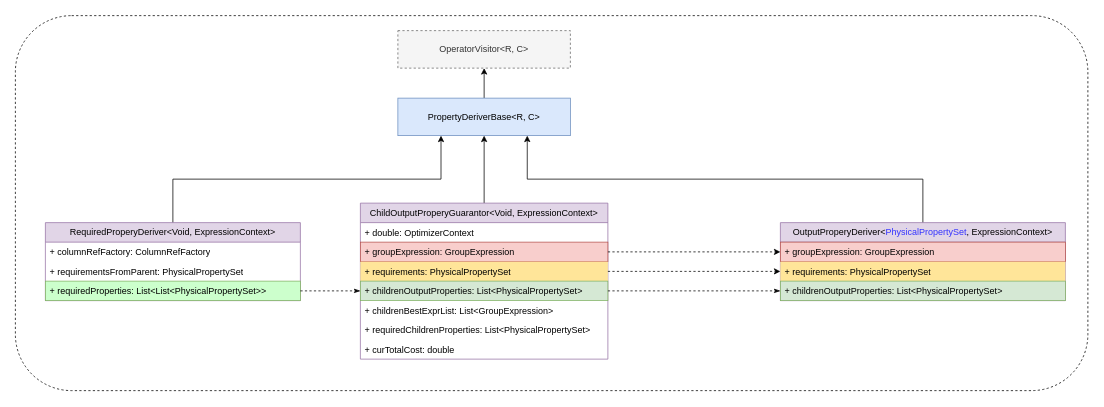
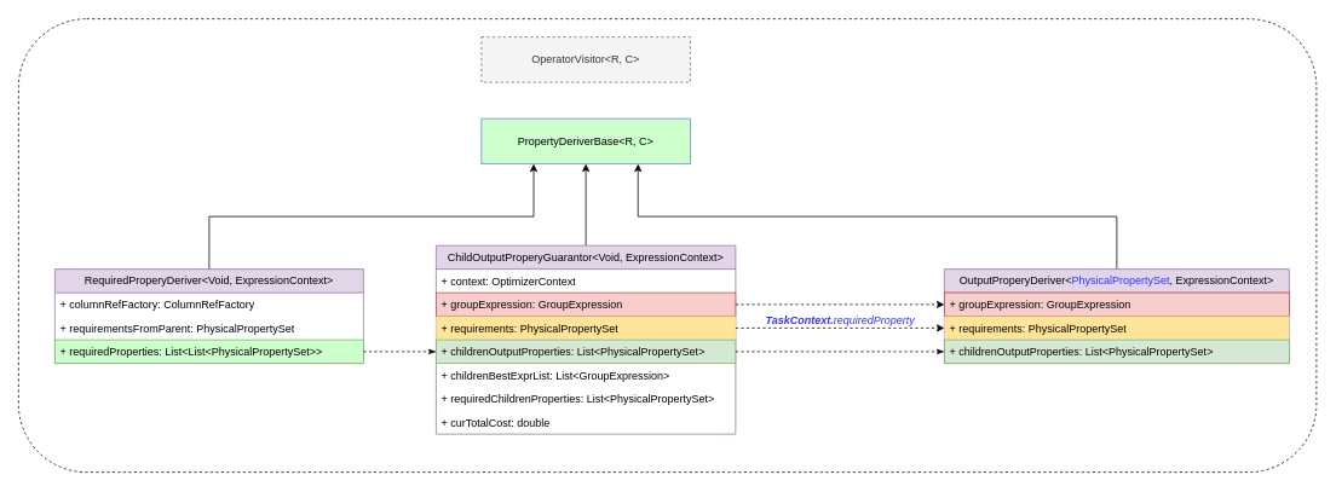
- <mxCell id="21" style="edgeStyle=orthogonalEdgeStyle;rounded=0;orthogonalLoop=1;jettySize=auto;html=1;exitX=0.5;exitY=0;exitDx=0;exitDy=0;entryX=0.5;entryY=1;entryDx=0;entryDy=0;" parent="1" source="22" target="25" edge="1"><mxGeometry relative="1" as="geometry" /></mxCell>
- <mxCell id="22" value="PropertyDeriverBase&amp;lt;R, C&amp;gt;" style="html=1;whiteSpace=wrap;fillColor=#dae8fc;strokeColor=#6c8ebf;" parent="1" vertex="1"><mxGeometry x="530" y="130" width="230" height="50" as="geometry" /></mxCell>
+ <mxCell id="22" value="PropertyDeriverBase&amp;lt;R, C&amp;gt;" style="html=1;whiteSpace=wrap;fillColor=#ccffcc;strokeColor=#6c8ebf;" parent="1" vertex="1"><mxGeometry x="530" y="130" width="230" height="50" as="geometry" /></mxCell>
- <mxCell id="4" value="+&amp;nbsp;double&lt;span style=&quot;background-color: initial;&quot;&gt;:&amp;nbsp;&lt;/span&gt;OptimizerContext" style="text;strokeColor=none;fillColor=none;align=left;verticalAlign=top;spacingLeft=4;spacingRight=4;overflow=hidden;rotatable=0;points=[[0,0.5],[1,0.5]];portConstraint=eastwest;whiteSpace=wrap;html=1;" parent="3" vertex="1"><mxGeometry y="26" width="330" height="26" as="geometry" /></mxCell>
+ <mxCell id="4" value="+&amp;nbsp;context&lt;span style=&quot;background-color: initial;&quot;&gt;:&amp;nbsp;&lt;/span&gt;OptimizerContext" style="text;strokeColor=none;fillColor=none;align=left;verticalAlign=top;spacingLeft=4;spacingRight=4;overflow=hidden;rotatable=0;points=[[0,0.5],[1,0.5]];portConstraint=eastwest;whiteSpace=wrap;html=1;" parent="3" vertex="1"><mxGeometry y="26" width="330" height="26" as="geometry" /></mxCell>
+ <mxCell id="28" value="&lt;i&gt;&lt;font color=&quot;#3333ff&quot;&gt;&lt;b&gt;TaskContext.&lt;/b&gt;requiredProperty&lt;/font&gt;&lt;/i&gt;" style="text;html=1;align=center;verticalAlign=middle;resizable=0;points=[];autosize=1;strokeColor=none;fillColor=none;" parent="1" vertex="1"><mxGeometry x="830" y="338" width="190" height="30" as="geometry" /></mxCell>
